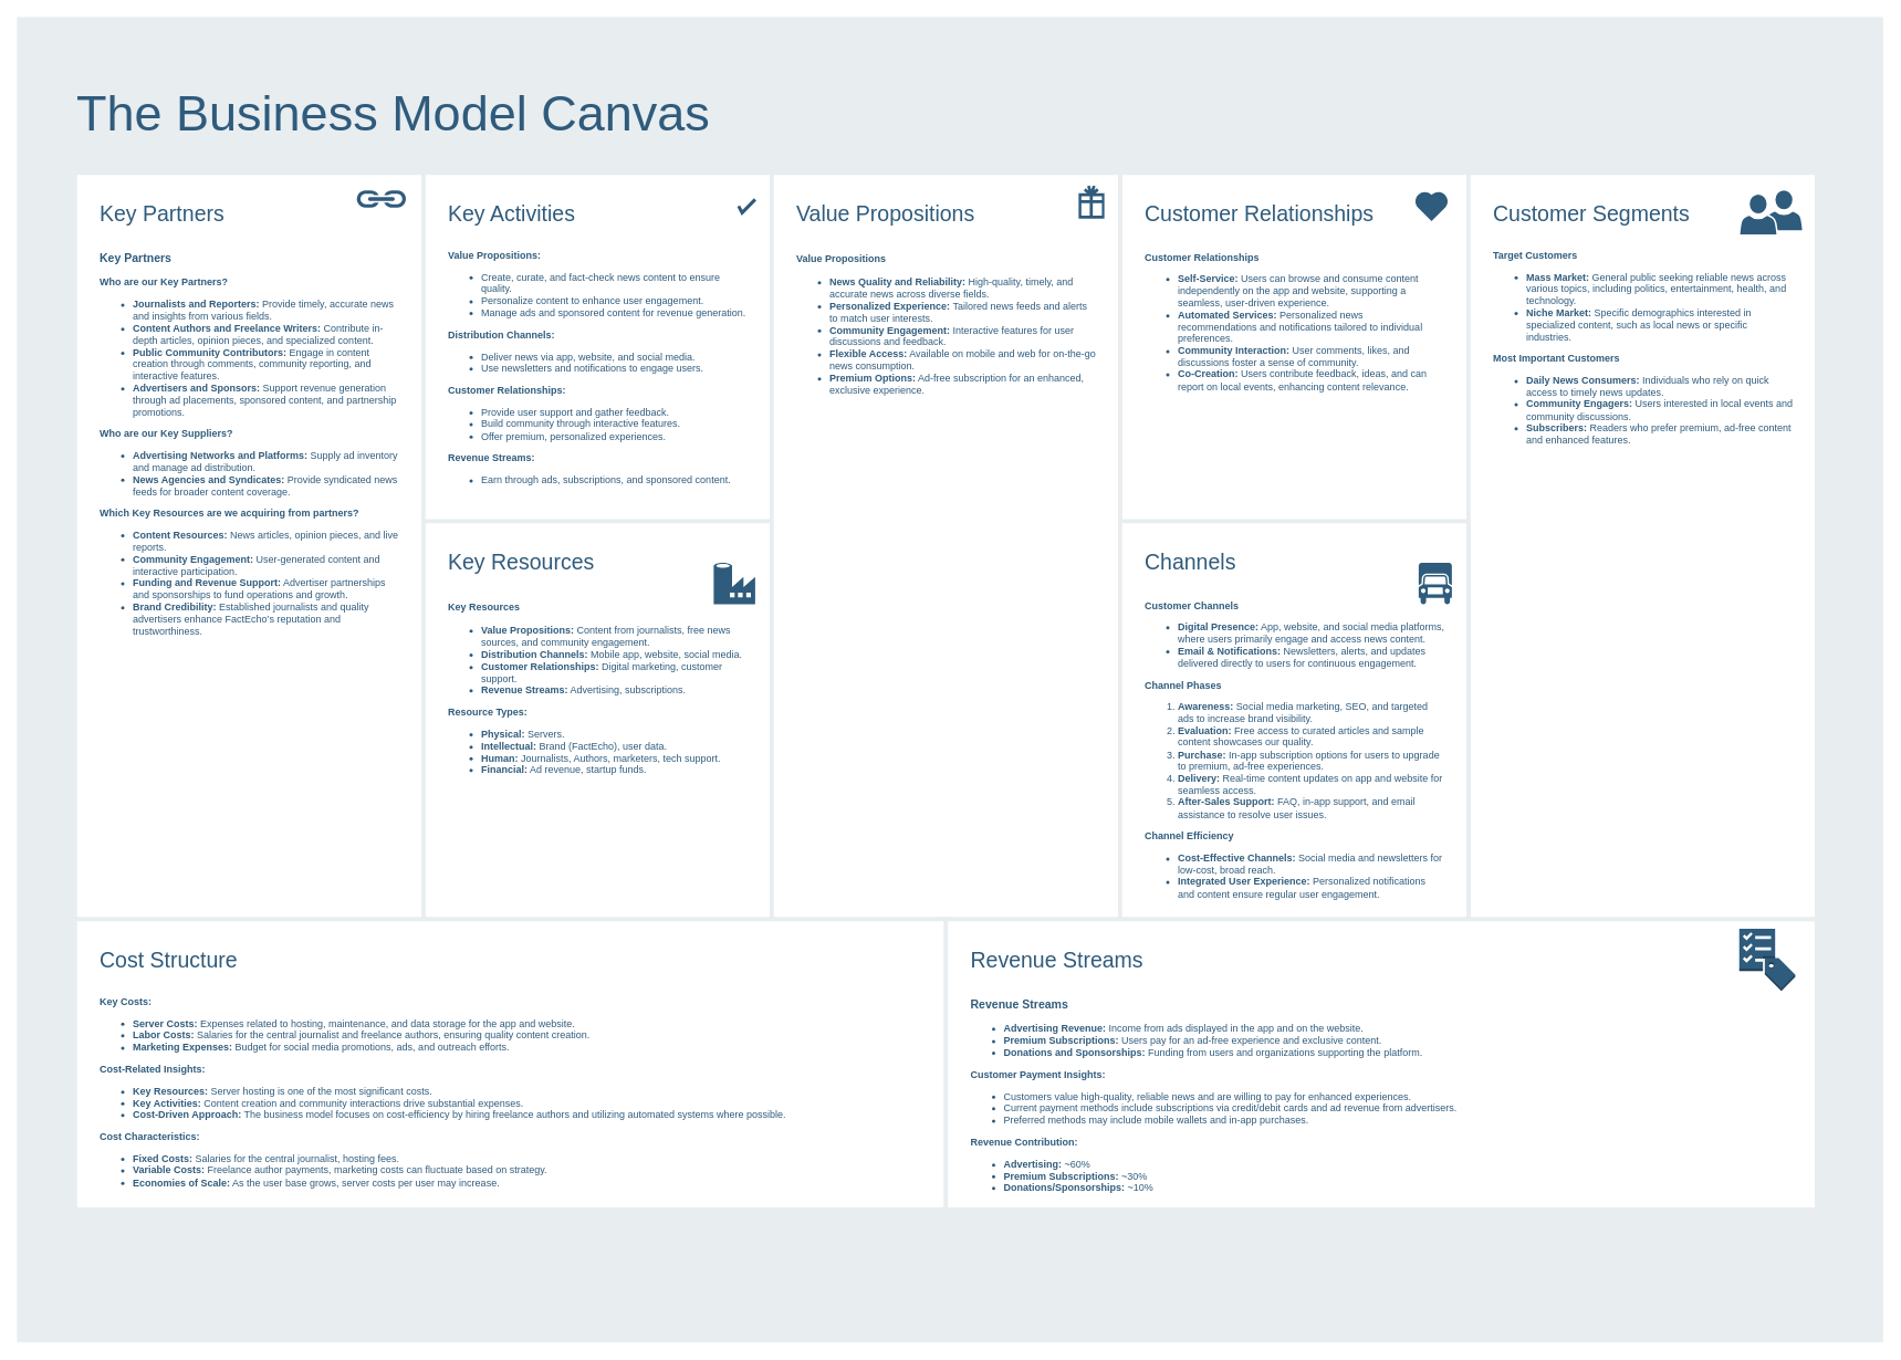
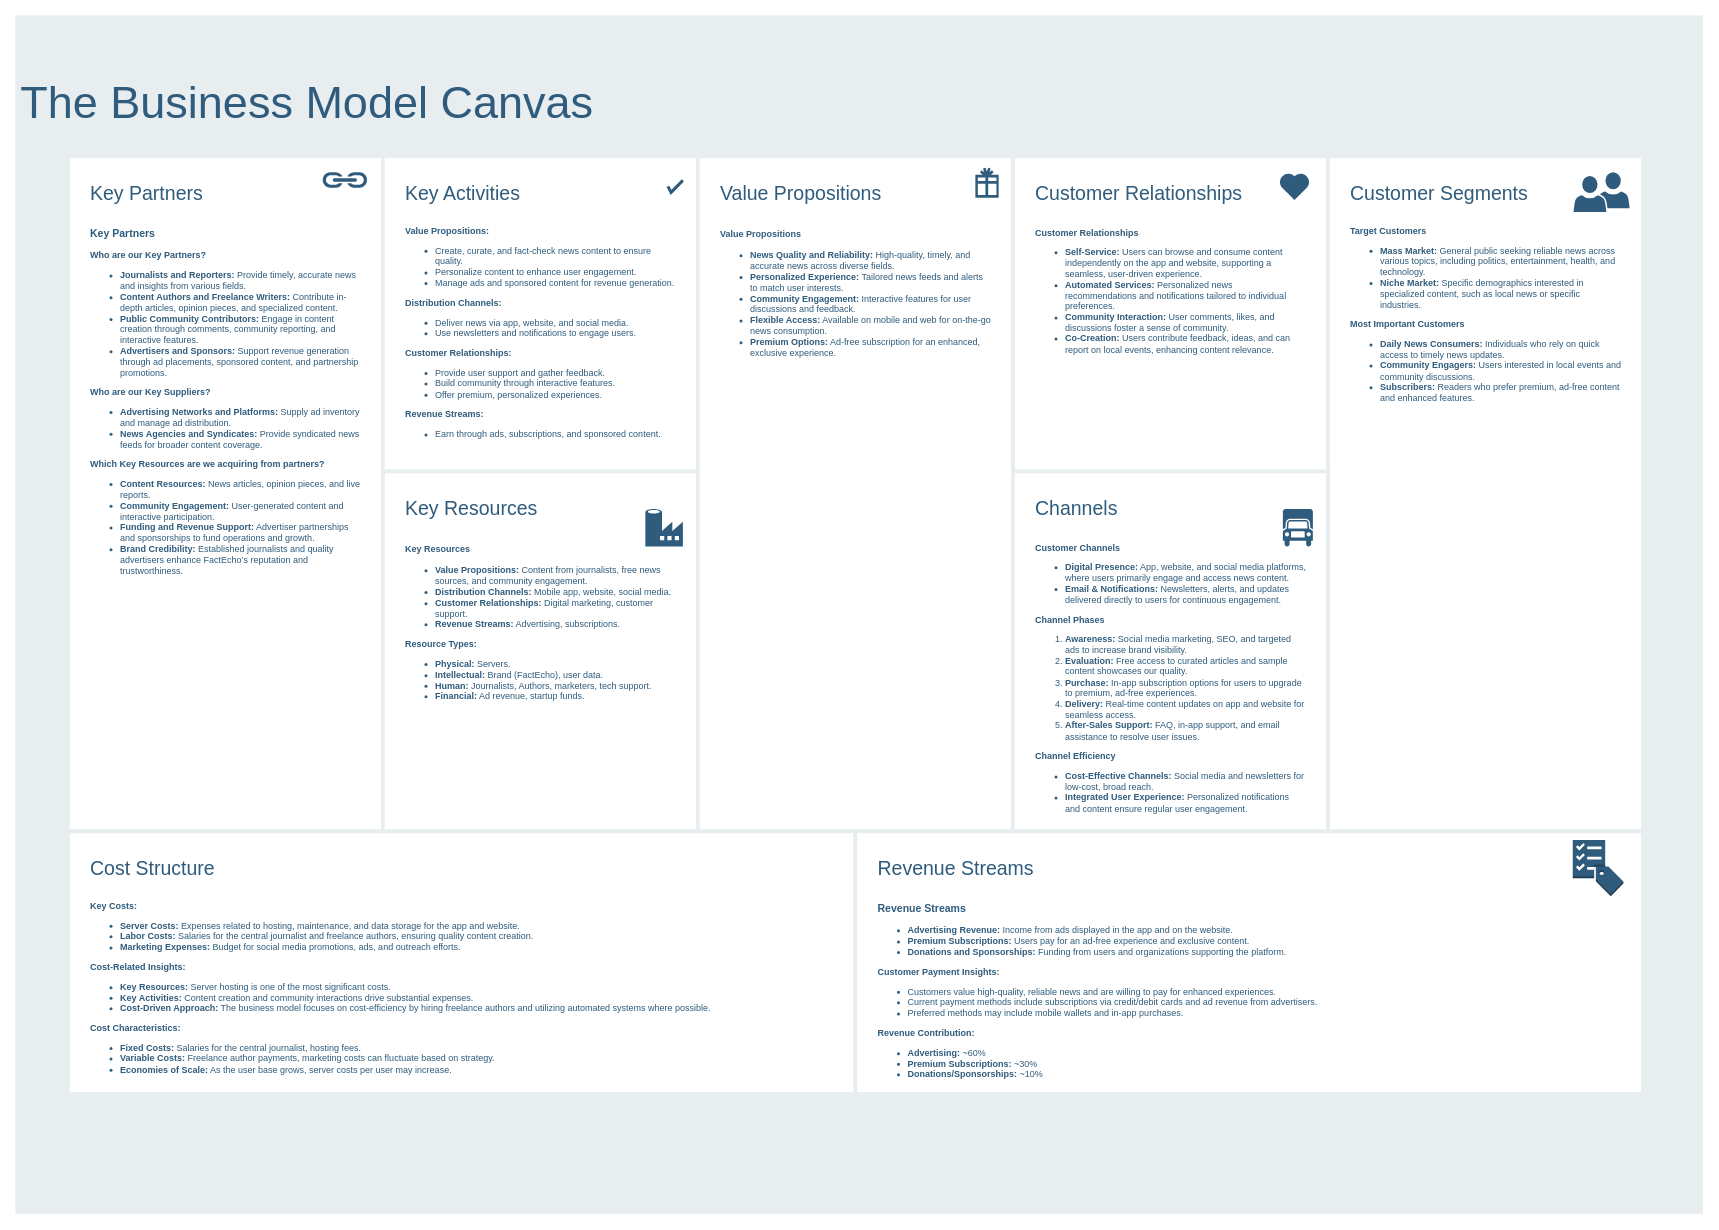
- <mxCell id="12" value="The Business Model Canvas&lt;br&gt;" style="text;html=1;resizable=0;points=[];autosize=1;align=left;verticalAlign=top;spacingTop=-4;fontSize=60;fontColor=#2F5B7C;" parent="1" vertex="1"><mxGeometry x="90" y="98" width="780" height="70" as="geometry" /></mxCell>
+ <mxCell id="12" value="The Business Model Canvas&lt;br&gt;" style="text;html=1;resizable=0;points=[];autosize=1;align=left;verticalAlign=top;spacingTop=-4;fontSize=60;fontColor=#2F5B7C;" parent="1" vertex="1"><mxGeometry x="25" y="98" width="780" height="70" as="geometry" /></mxCell>
